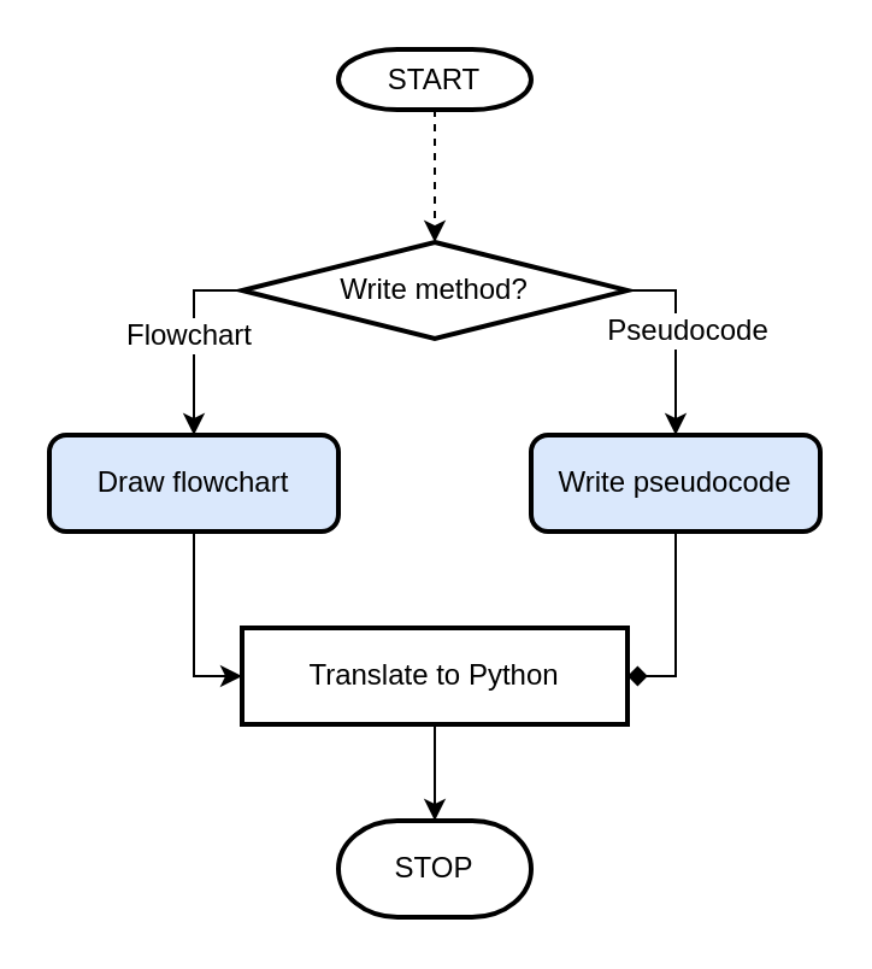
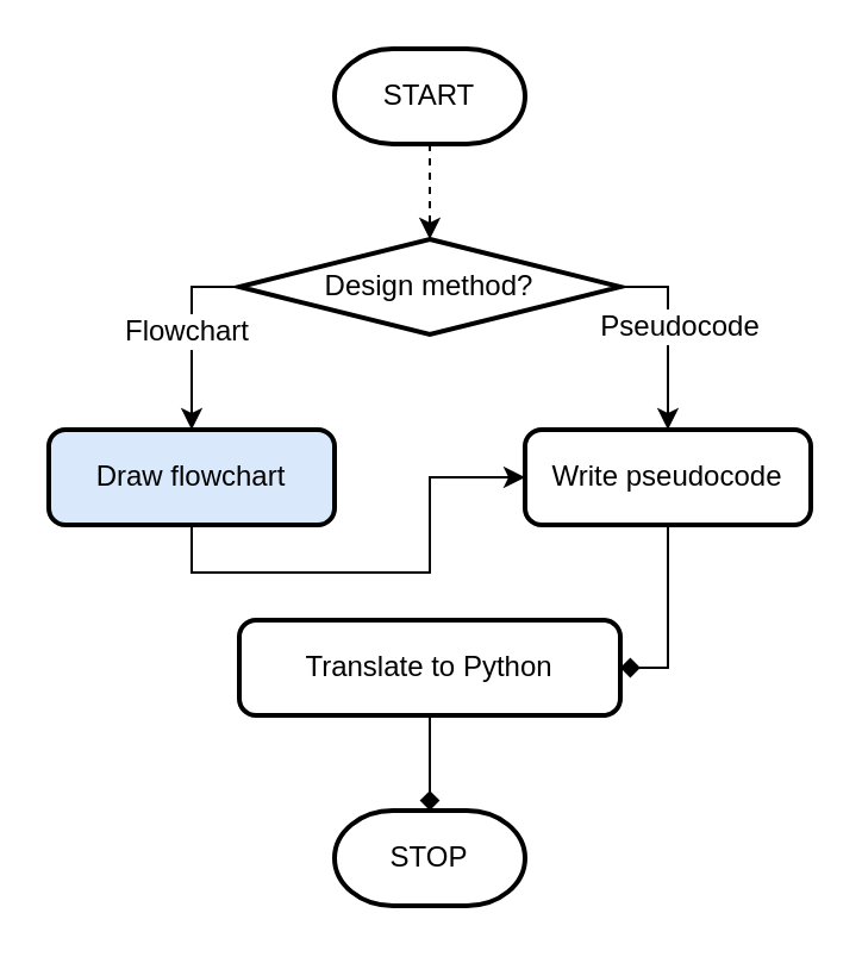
- <mxCell id="3" value="START" style="strokeWidth=2;html=1;shape=mxgraph.flowchart.terminator;whiteSpace=wrap;" vertex="1" parent="1"><mxGeometry x="140" y="20" width="80" height="25" as="geometry" /></mxCell>
+ <mxCell id="3" value="START" style="strokeWidth=2;html=1;shape=mxgraph.flowchart.terminator;whiteSpace=wrap;" vertex="1" parent="1"><mxGeometry x="140" y="20" width="80" height="40" as="geometry" /></mxCell>
- <mxCell id="10" value="Write method?" style="strokeWidth=2;html=1;shape=mxgraph.flowchart.decision;whiteSpace=wrap;" vertex="1" parent="1"><mxGeometry x="100" y="100" width="160" height="40" as="geometry" /></mxCell>
+ <mxCell id="10" value="Design method?" style="strokeWidth=2;html=1;shape=mxgraph.flowchart.decision;whiteSpace=wrap;" vertex="1" parent="1"><mxGeometry x="100" y="100" width="160" height="40" as="geometry" /></mxCell>
- <mxCell id="12" value="Write pseudocode" style="rounded=1;whiteSpace=wrap;html=1;absoluteArcSize=1;arcSize=14;strokeWidth=2;fillColor=#dae8fc;" vertex="1" parent="1"><mxGeometry x="220" y="180" width="120" height="40" as="geometry" /></mxCell>
+ <mxCell id="12" value="Write pseudocode" style="rounded=1;whiteSpace=wrap;html=1;absoluteArcSize=1;arcSize=14;strokeWidth=2;" vertex="1" parent="1"><mxGeometry x="220" y="180" width="120" height="40" as="geometry" /></mxCell>
- <mxCell id="4" style="edgeStyle=orthogonalEdgeStyle;rounded=0;orthogonalLoop=1;jettySize=auto;html=1;exitX=0.5;exitY=1;exitDx=0;exitDy=0;entryX=0;entryY=0.5;entryDx=0;entryDy=0;" edge="1" parent="1" source="5" target="14"><mxGeometry relative="1" as="geometry" /></mxCell>
+ <mxCell id="4" style="edgeStyle=orthogonalEdgeStyle;rounded=0;orthogonalLoop=1;jettySize=auto;html=1;exitX=0.5;exitY=1;exitDx=0;exitDy=0;" edge="1" parent="1" source="5" target="12"><mxGeometry relative="1" as="geometry" /></mxCell>
- <mxCell id="14" value="Translate to Python" style="whiteSpace=wrap;html=1;absoluteArcSize=1;arcSize=14;strokeWidth=2;rounded=0;" vertex="1" parent="1"><mxGeometry x="100" y="260" width="160" height="40" as="geometry" /></mxCell>
+ <mxCell id="14" value="Translate to Python" style="rounded=1;whiteSpace=wrap;html=1;absoluteArcSize=1;arcSize=14;strokeWidth=2;" vertex="1" parent="1"><mxGeometry x="100" y="260" width="160" height="40" as="geometry" /></mxCell>
- <mxCell id="13" style="edgeStyle=orthogonalEdgeStyle;rounded=0;orthogonalLoop=1;jettySize=auto;html=1;exitX=0.5;exitY=1;exitDx=0;exitDy=0;entryX=0.5;entryY=0;entryDx=0;entryDy=0;entryPerimeter=0;" edge="1" parent="1" source="14" target="15"><mxGeometry relative="1" as="geometry" /></mxCell>
+ <mxCell id="13" style="edgeStyle=orthogonalEdgeStyle;rounded=0;orthogonalLoop=1;jettySize=auto;html=1;exitX=0.5;exitY=1;exitDx=0;exitDy=0;entryX=0.5;entryY=0;entryDx=0;entryDy=0;entryPerimeter=0;endArrow=diamond;" edge="1" parent="1" source="14" target="15"><mxGeometry relative="1" as="geometry" /></mxCell>
